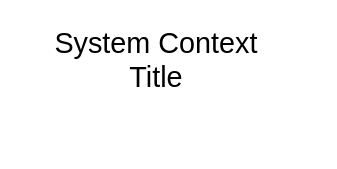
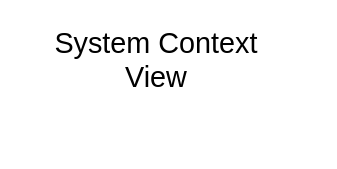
- <mxCell id="4" value="System Context&lt;br&gt;Title" style="text;html=1;strokeColor=none;fillColor=none;align=center;verticalAlign=middle;whiteSpace=wrap;rounded=0;fontSize=48;opacity=30;" vertex="1" parent="3"><mxGeometry x="20" y="20" width="480" height="160" as="geometry" /></mxCell>
+ <mxCell id="4" value="System Context&lt;br&gt;View" style="text;html=1;strokeColor=none;fillColor=none;align=center;verticalAlign=middle;whiteSpace=wrap;rounded=0;fontSize=48;opacity=30;" vertex="1" parent="3"><mxGeometry x="20" y="20" width="480" height="160" as="geometry" /></mxCell>
